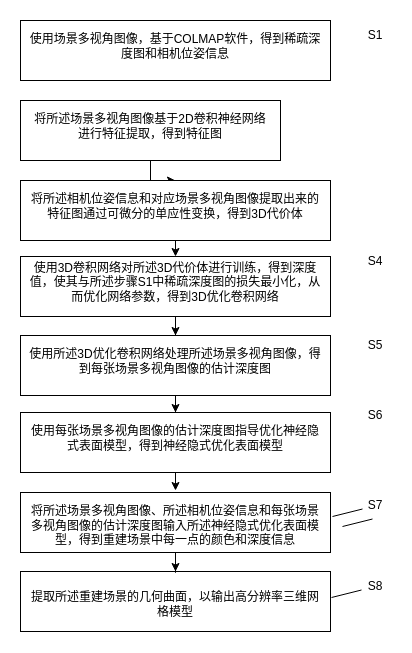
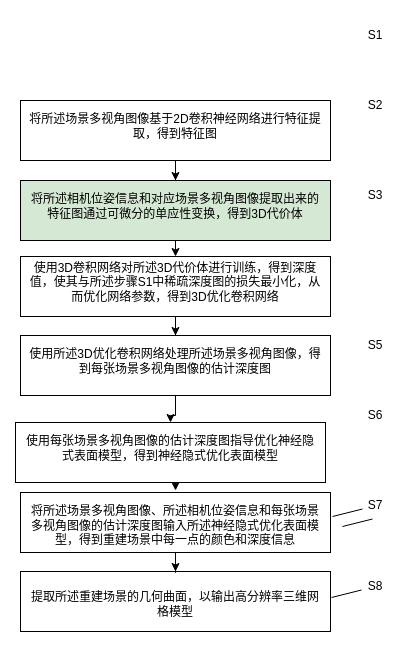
- <mxCell id="3" value="使用场景多视角图像，基于COLMAP软件，得到稀疏深度图和相机位姿信息" style="rounded=0;whiteSpace=wrap;html=1;spacingLeft=5;spacingRight=5;spacingBottom=10;spacingTop=2;spacing=5;" vertex="1" parent="1"><mxGeometry x="20" y="20" width="310" height="60" as="geometry" /></mxCell>
+ <mxCell id="18" value="S2" style="text;html=1;strokeColor=none;fillColor=none;align=center;verticalAlign=middle;whiteSpace=wrap;rounded=0;textDirection=ltr;labelPosition=center;verticalLabelPosition=middle;" vertex="1" parent="16"><mxGeometry y="70" width="30" height="30" as="geometry" /></mxCell>
- <mxCell id="5" value="将所述场景多视角图像基于2D卷积神经网络进行特征提取，得到特征图" style="rounded=0;whiteSpace=wrap;html=1;spacingLeft=5;spacingRight=5;spacingBottom=10;spacingTop=2;spacing=5;" vertex="1" parent="1"><mxGeometry x="20" y="100" width="260" height="60" as="geometry" /></mxCell>
+ <mxCell id="5" value="将所述场景多视角图像基于2D卷积神经网络进行特征提取，得到特征图" style="rounded=0;whiteSpace=wrap;html=1;spacingLeft=5;spacingRight=5;spacingBottom=10;spacingTop=2;spacing=5;" vertex="1" parent="1"><mxGeometry x="20" y="100" width="310" height="60" as="geometry" /></mxCell>
+ <mxCell id="19" value="S3" style="text;html=1;strokeColor=none;fillColor=none;align=center;verticalAlign=middle;whiteSpace=wrap;rounded=0;textDirection=ltr;labelPosition=center;verticalLabelPosition=middle;" vertex="1" parent="16"><mxGeometry y="160" width="30" height="30" as="geometry" /></mxCell>
- <mxCell id="7" value="将所述相机位姿信息和对应场景多视角图像提取出来的特征图通过可微分的单应性变换，得到3D代价体" style="rounded=0;whiteSpace=wrap;html=1;spacingLeft=5;spacingRight=5;spacingBottom=10;spacingTop=2;spacing=5;" vertex="1" parent="1"><mxGeometry x="20" y="180" width="310" height="60" as="geometry" /></mxCell>
+ <mxCell id="7" value="将所述相机位姿信息和对应场景多视角图像提取出来的特征图通过可微分的单应性变换，得到3D代价体" style="rounded=0;whiteSpace=wrap;html=1;spacingLeft=5;spacingRight=5;spacingBottom=10;spacingTop=2;spacing=5;fillColor=#d5e8d4;" vertex="1" parent="1"><mxGeometry x="20" y="180" width="310" height="60" as="geometry" /></mxCell>
- <mxCell id="20" value="S4" style="text;html=1;strokeColor=none;fillColor=none;align=center;verticalAlign=middle;whiteSpace=wrap;rounded=0;textDirection=ltr;labelPosition=center;verticalLabelPosition=middle;" vertex="1" parent="16"><mxGeometry y="226" width="30" height="30" as="geometry" /></mxCell>
- <mxCell id="13" value="使用每张场景多视角图像的估计深度图指导优化神经隐式表面模型，得到神经隐式优化表面模型" style="rounded=0;whiteSpace=wrap;html=1;spacingLeft=5;spacingRight=5;spacingBottom=10;spacingTop=2;spacing=5;" vertex="1" parent="1"><mxGeometry x="20" y="412" width="310" height="60" as="geometry" /></mxCell>
+ <mxCell id="13" value="使用每张场景多视角图像的估计深度图指导优化神经隐式表面模型，得到神经隐式优化表面模型" style="rounded=0;whiteSpace=wrap;html=1;spacingLeft=5;spacingRight=5;spacingBottom=10;spacingTop=2;spacing=5;" vertex="1" parent="1"><mxGeometry x="15" y="422" width="310" height="60" as="geometry" /></mxCell>
